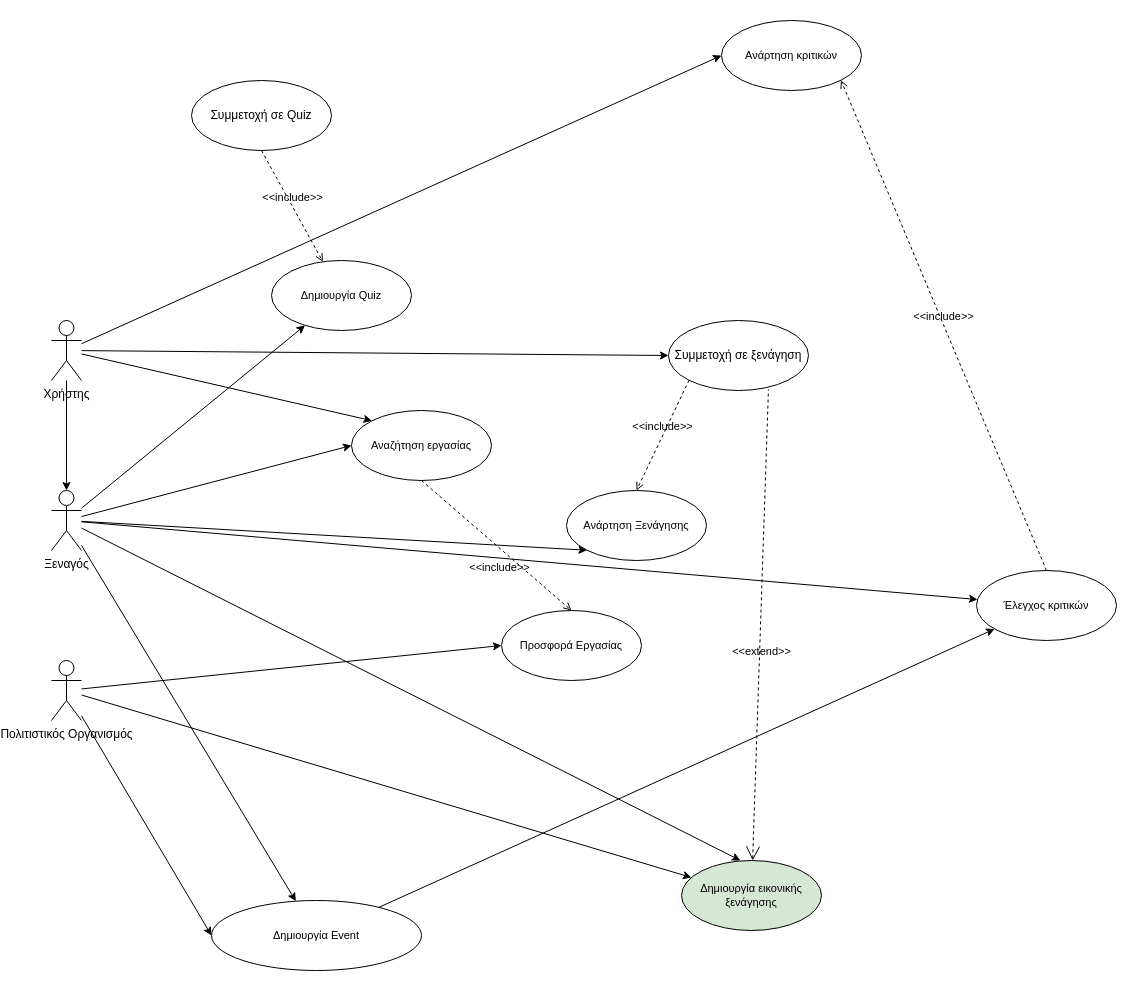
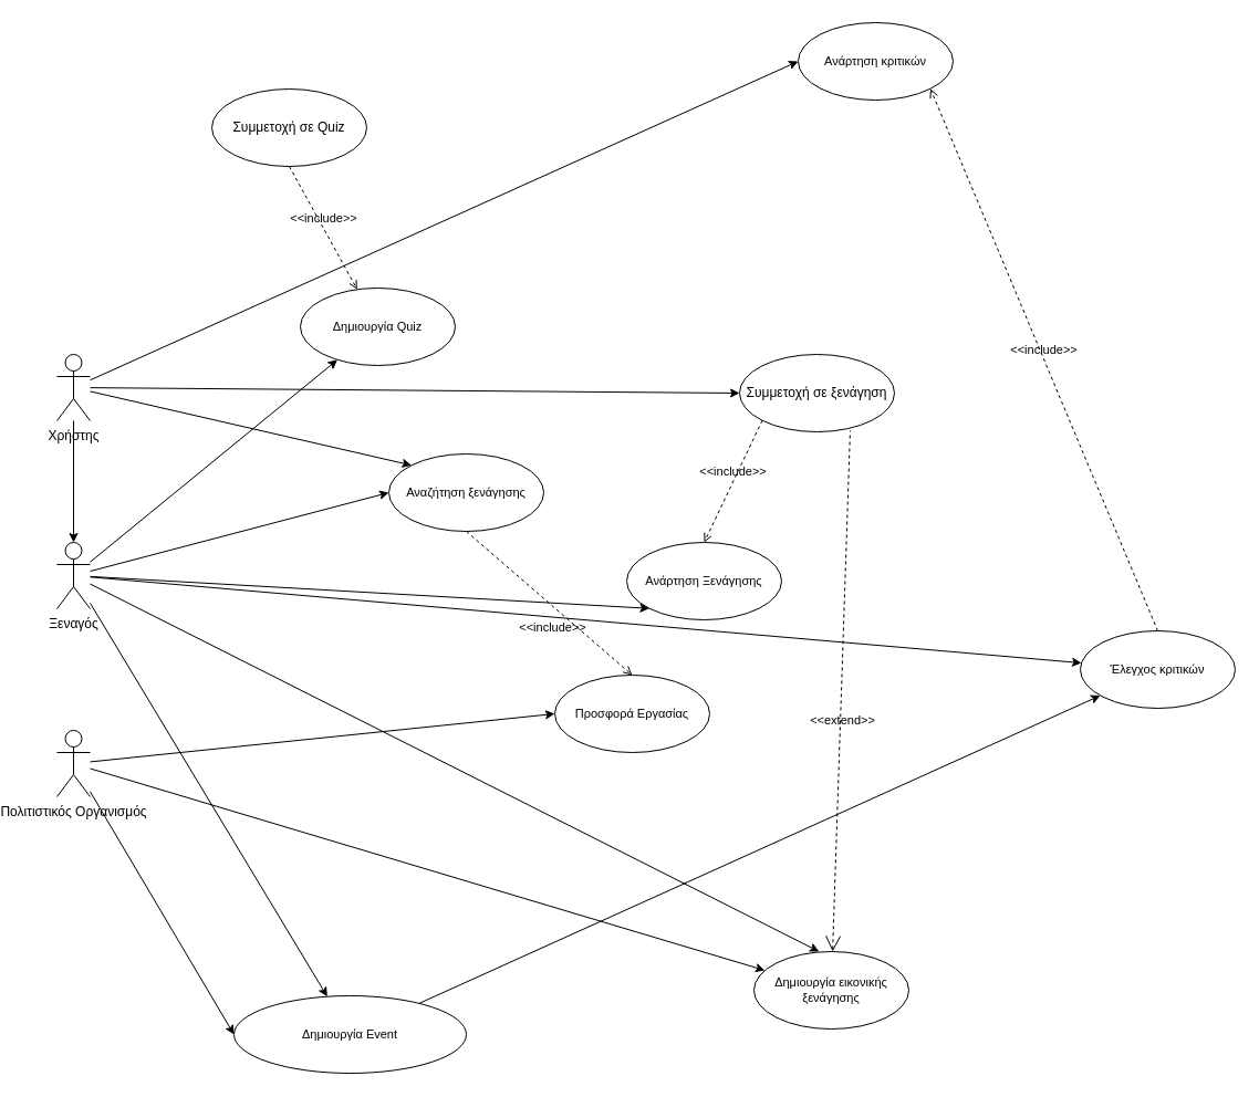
- <mxCell id="20" value="Αναζήτηση εργασίας" style="ellipse;whiteSpace=wrap;html=1;fontFamily=Helvetica;fontSize=11;fontColor=default;" vertex="1" parent="1"><mxGeometry x="320" y="410" width="140" height="70" as="geometry" /></mxCell>
+ <mxCell id="20" value="Αναζήτηση ξενάγησης" style="ellipse;whiteSpace=wrap;html=1;fontFamily=Helvetica;fontSize=11;fontColor=default;" vertex="1" parent="1"><mxGeometry x="320" y="410" width="140" height="70" as="geometry" /></mxCell>
- <mxCell id="22" value="Δημιουργία εικονικής ξενάγησης" style="ellipse;whiteSpace=wrap;html=1;fontFamily=Helvetica;fontSize=11;fontColor=default;fillColor=#d5e8d4;" vertex="1" parent="1"><mxGeometry x="650" y="860" width="140" height="70" as="geometry" /></mxCell>
+ <mxCell id="22" value="Δημιουργία εικονικής ξενάγησης" style="ellipse;whiteSpace=wrap;html=1;fontFamily=Helvetica;fontSize=11;fontColor=default;" vertex="1" parent="1"><mxGeometry x="650" y="860" width="140" height="70" as="geometry" /></mxCell>
